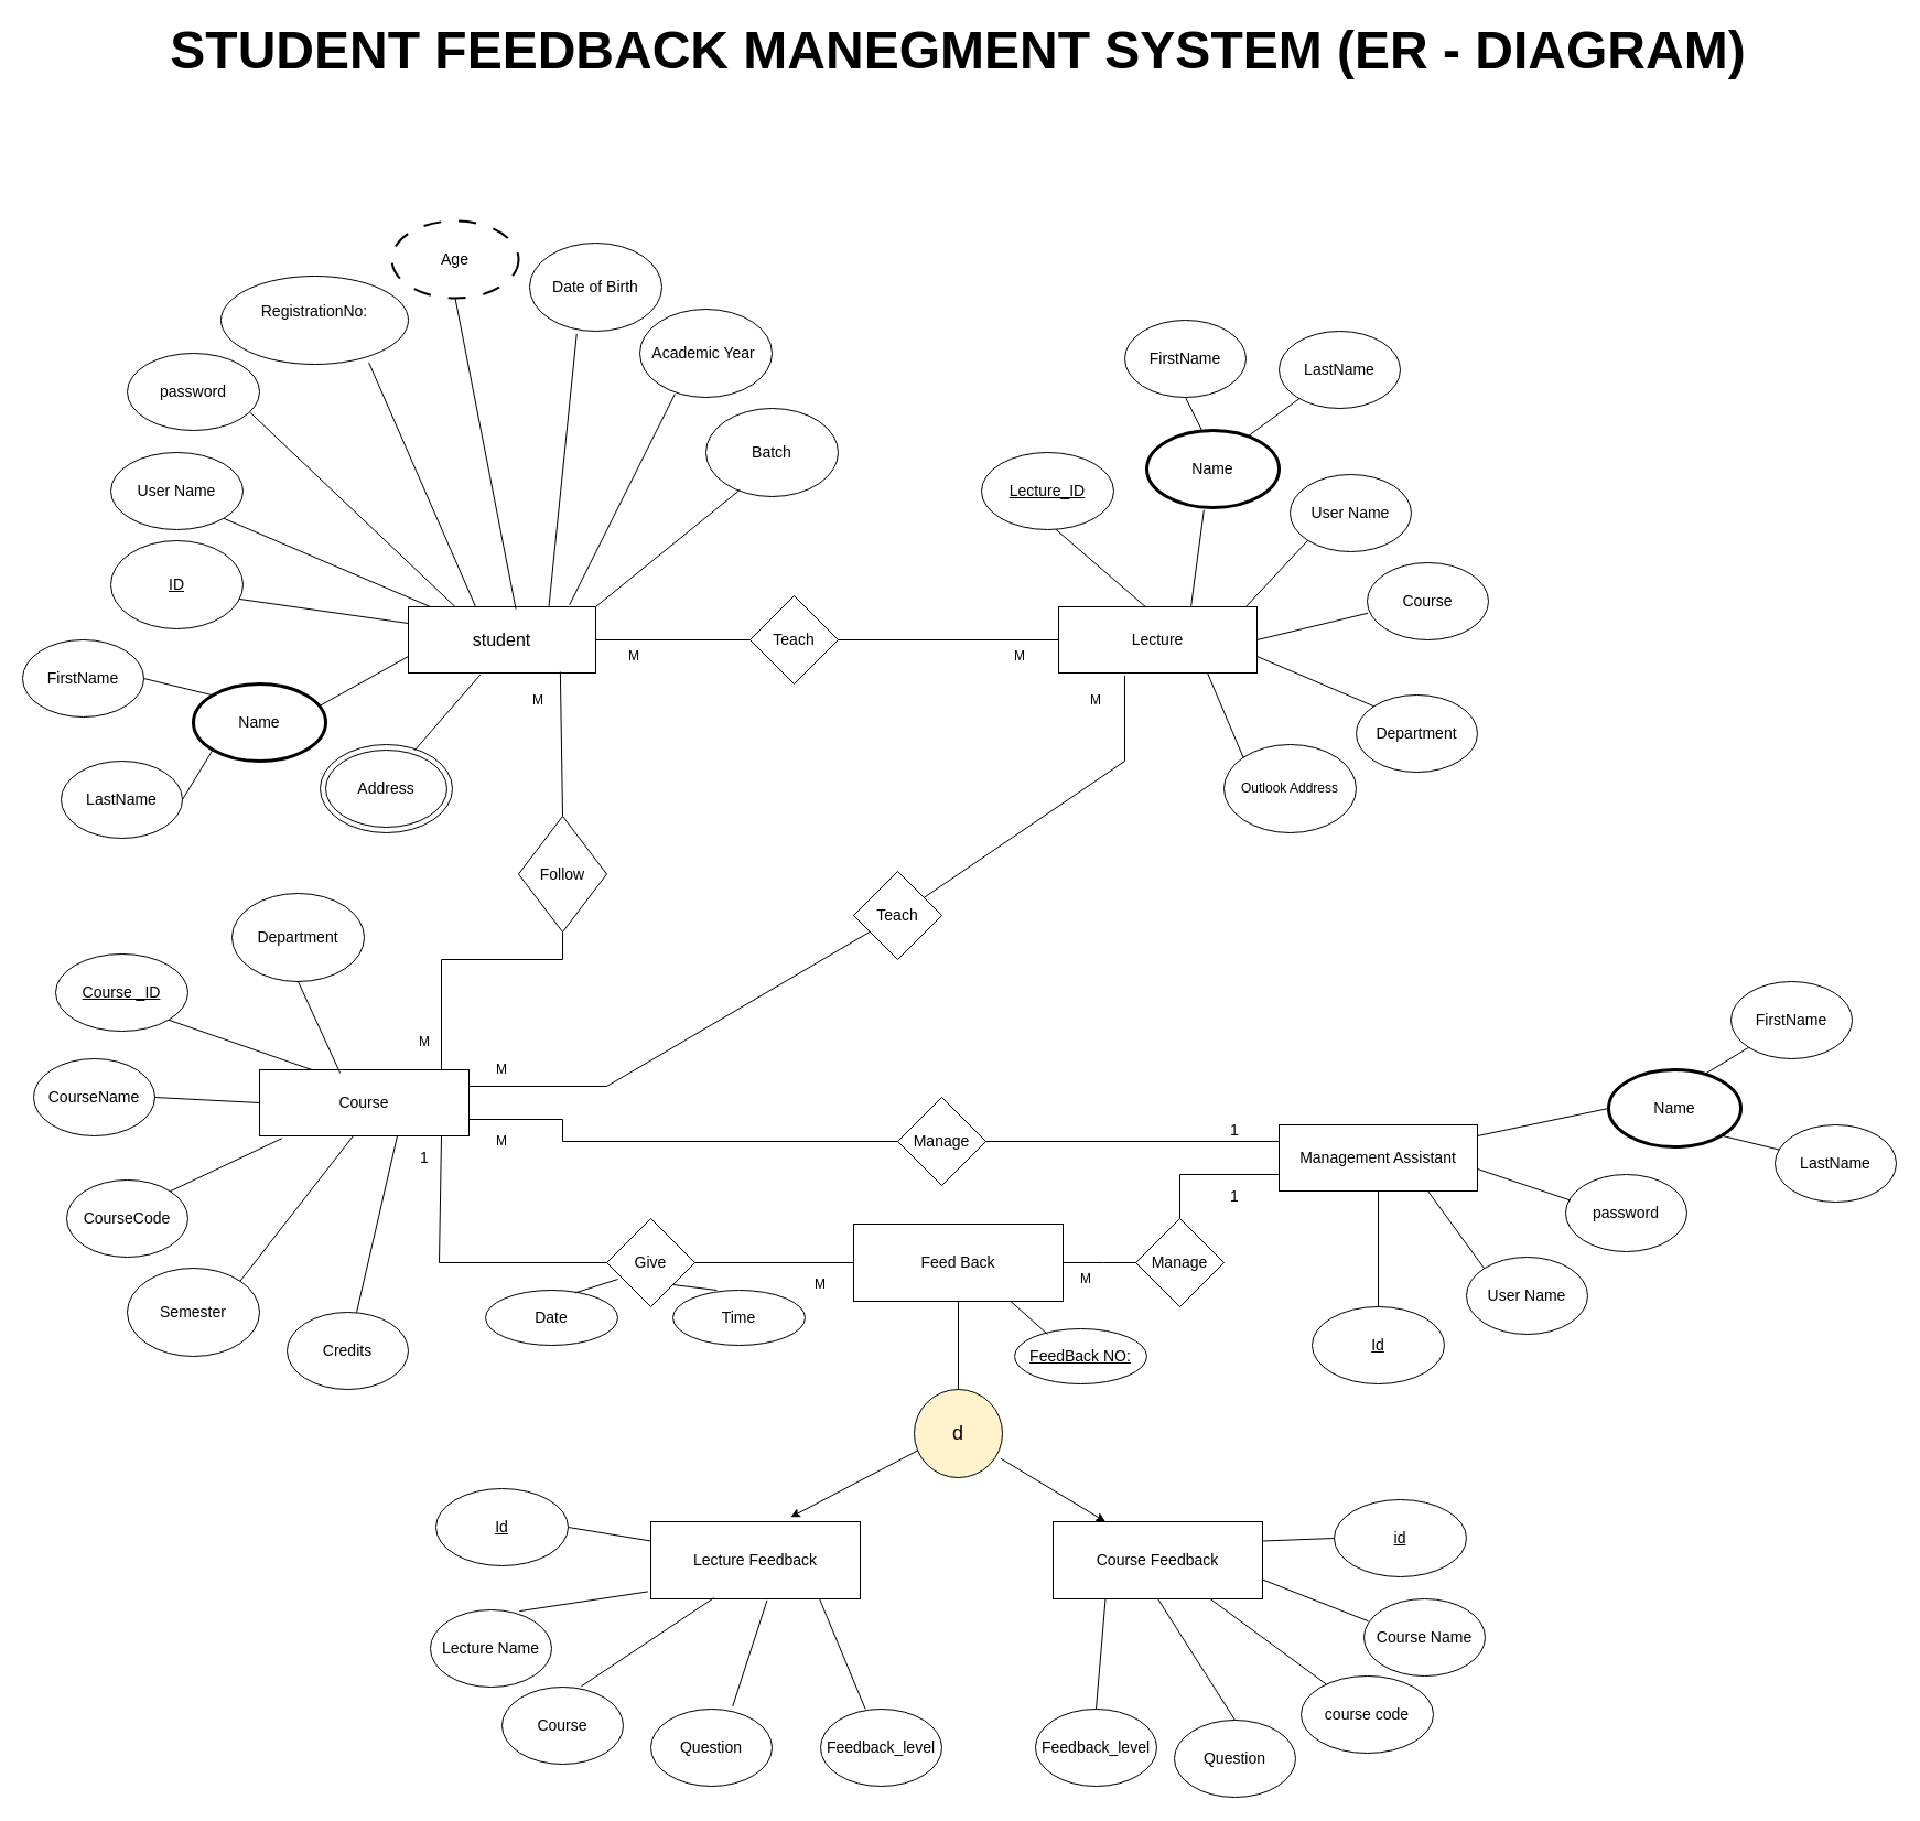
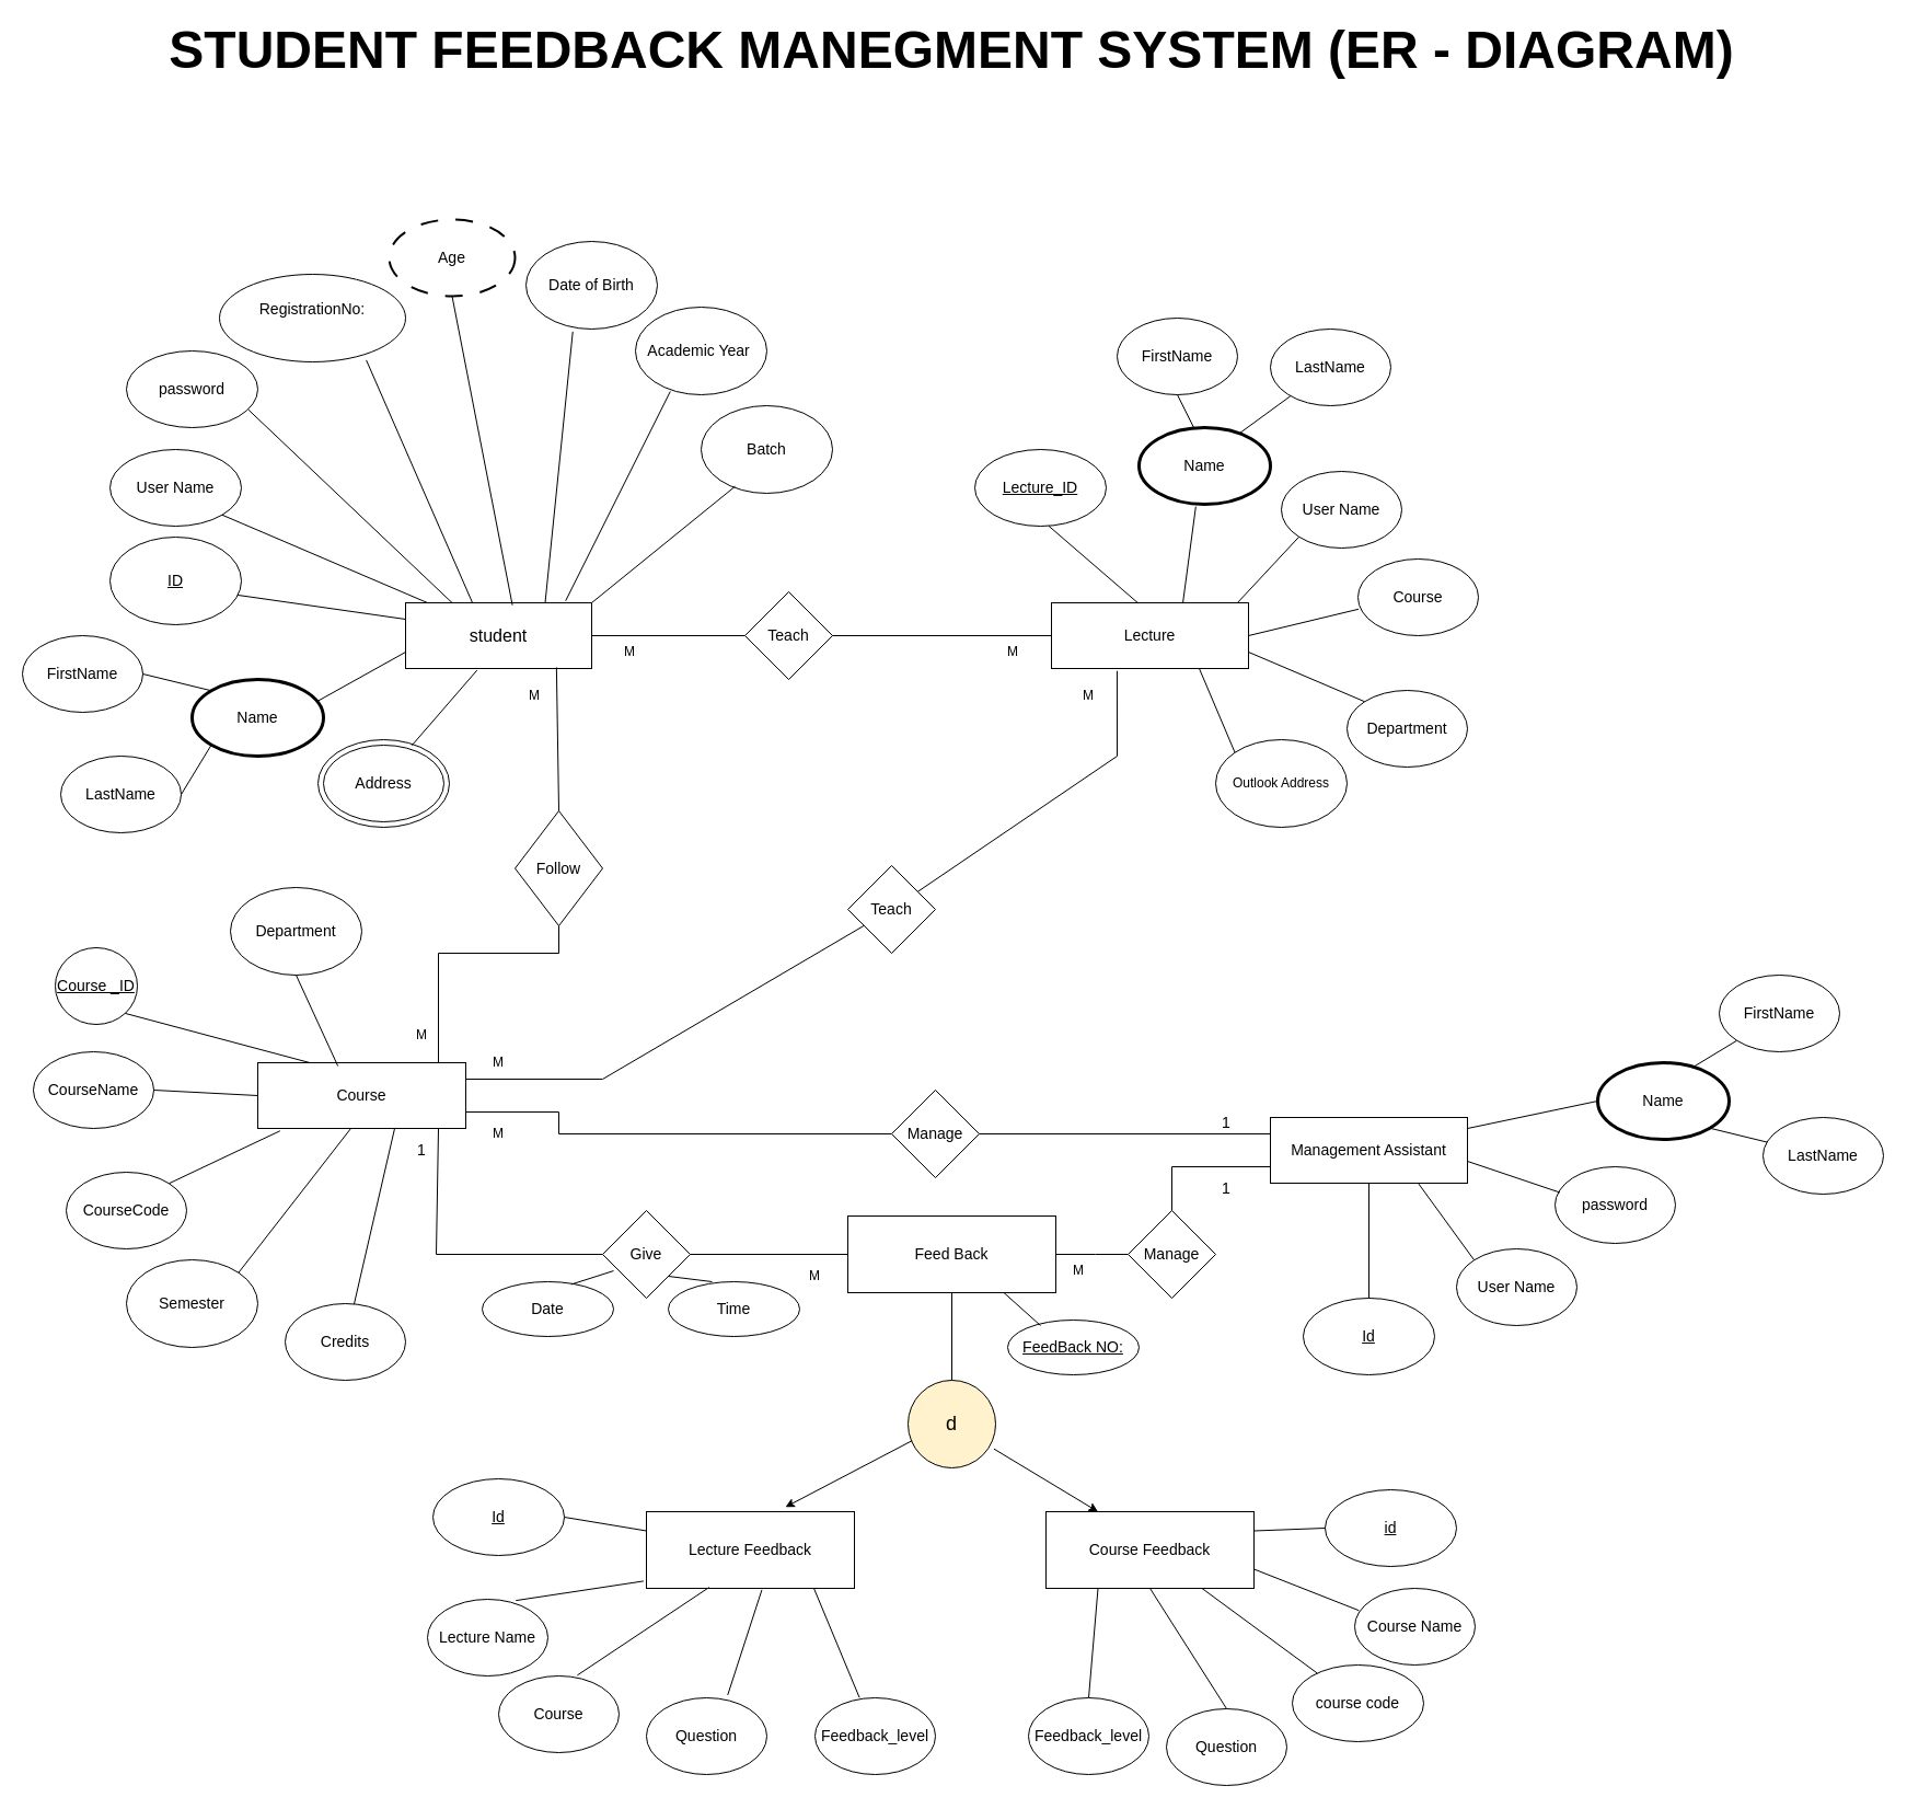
- <mxCell id="49" value="&lt;u&gt;&lt;font style=&quot;font-size: 14px;&quot;&gt;Course _ID&lt;/font&gt;&lt;/u&gt;" style="ellipse;whiteSpace=wrap;html=1;" parent="1" vertex="1"><mxGeometry x="50" y="865" width="120" height="70" as="geometry" /></mxCell>
+ <mxCell id="49" value="&lt;u&gt;&lt;font style=&quot;font-size: 14px;&quot;&gt;Course _ID&lt;/font&gt;&lt;/u&gt;" style="ellipse;whiteSpace=wrap;html=1;" parent="1" vertex="1"><mxGeometry x="50" y="865" width="75" height="70" as="geometry" /></mxCell>
